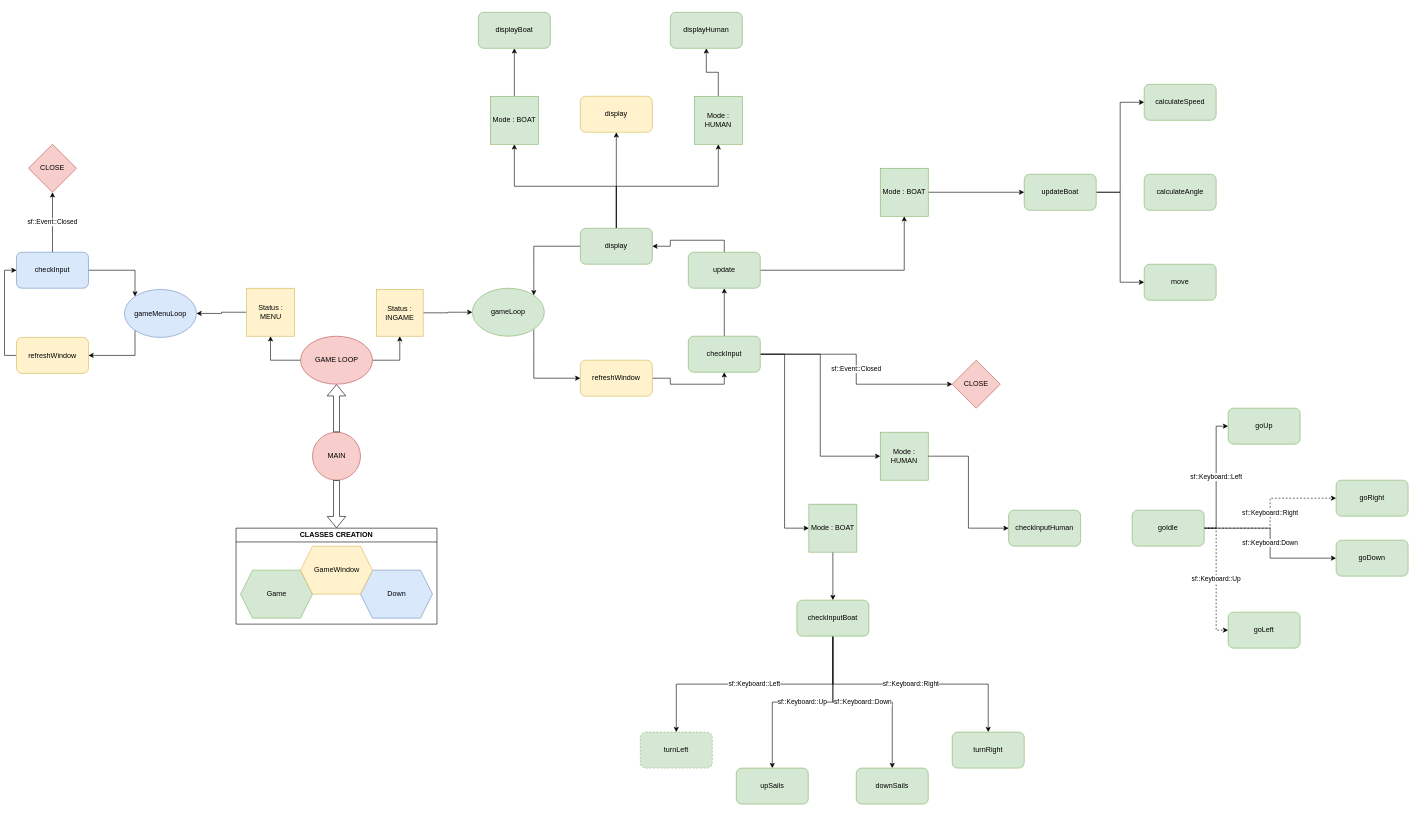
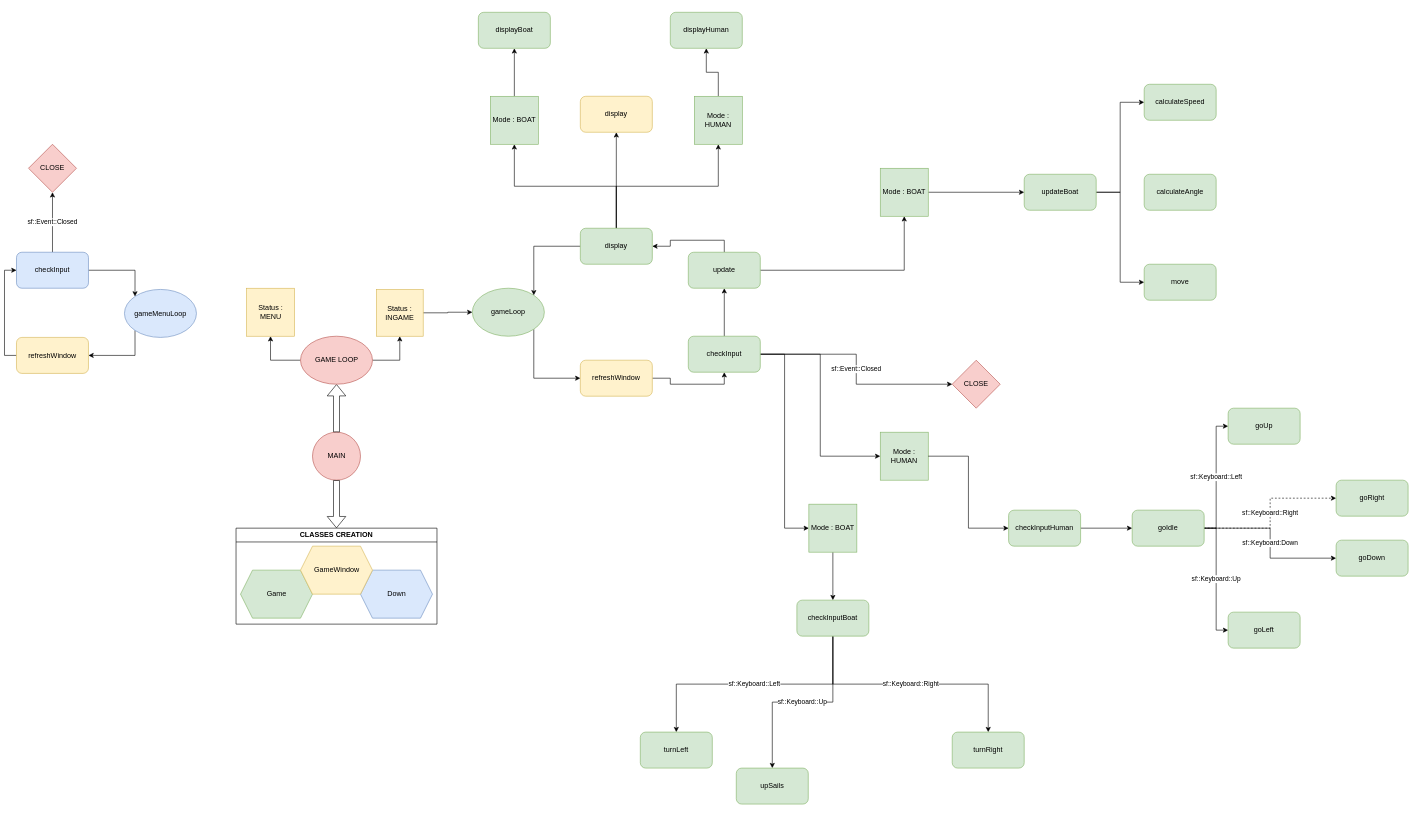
- <mxCell id="12" style="edgeStyle=orthogonalEdgeStyle;rounded=0;orthogonalLoop=1;jettySize=auto;html=1;exitX=0;exitY=0.5;exitDx=0;exitDy=0;entryX=1;entryY=0.5;entryDx=0;entryDy=0;" edge="1" parent="1" source="13" target="17"><mxGeometry relative="1" as="geometry" /></mxCell>
+ <mxCell id="48" style="edgeStyle=orthogonalEdgeStyle;rounded=0;orthogonalLoop=1;jettySize=auto;html=1;exitX=1;exitY=0.5;exitDx=0;exitDy=0;entryX=0;entryY=0.5;entryDx=0;entryDy=0;" edge="1" parent="1" source="67" target="54"><mxGeometry relative="1" as="geometry" /></mxCell>
- <mxCell id="53" value="sf::Keyboard::Up" style="edgeStyle=orthogonalEdgeStyle;rounded=0;orthogonalLoop=1;jettySize=auto;html=1;exitX=1;exitY=0.5;exitDx=0;exitDy=0;entryX=0;entryY=0.5;entryDx=0;entryDy=0;dashed=1;" edge="1" parent="1" source="54" target="58"><mxGeometry relative="1" as="geometry" /></mxCell>
+ <mxCell id="53" value="sf::Keyboard::Up" style="edgeStyle=orthogonalEdgeStyle;rounded=0;orthogonalLoop=1;jettySize=auto;html=1;exitX=1;exitY=0.5;exitDx=0;exitDy=0;entryX=0;entryY=0.5;entryDx=0;entryDy=0;" edge="1" parent="1" source="54" target="58"><mxGeometry relative="1" as="geometry" /></mxCell>
- <mxCell id="44" value="sf::Keyboard::Down" style="edgeStyle=orthogonalEdgeStyle;rounded=0;orthogonalLoop=1;jettySize=auto;html=1;exitX=0.5;exitY=1;exitDx=0;exitDy=0;entryX=0.5;entryY=0;entryDx=0;entryDy=0;" edge="1" parent="1" source="65" target="60"><mxGeometry relative="1" as="geometry" /></mxCell>
- <mxCell id="61" value="turnLeft" style="rounded=1;whiteSpace=wrap;html=1;fillColor=#d5e8d4;strokeColor=#82b366;dashed=1;" vertex="1" parent="1"><mxGeometry x="1060" y="1220" width="120" height="60" as="geometry" /></mxCell>
+ <mxCell id="61" value="turnLeft" style="rounded=1;whiteSpace=wrap;html=1;fillColor=#d5e8d4;strokeColor=#82b366;" vertex="1" parent="1"><mxGeometry x="1060" y="1220" width="120" height="60" as="geometry" /></mxCell>
- <mxCell id="60" value="downSails" style="rounded=1;whiteSpace=wrap;html=1;fillColor=#d5e8d4;strokeColor=#82b366;" vertex="1" parent="1"><mxGeometry x="1420" y="1280" width="120" height="60" as="geometry" /></mxCell>
